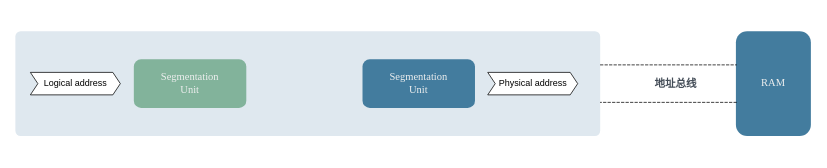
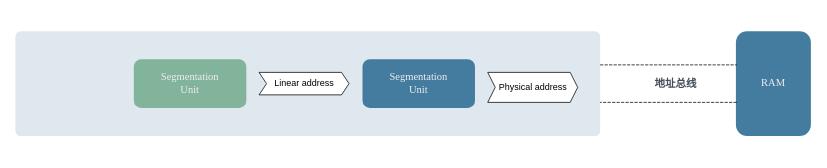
- <mxCell id="5" value="Logical address" style="html=1;shadow=0;dashed=0;align=center;verticalAlign=middle;shape=mxgraph.arrows2.arrow;dy=0;dx=10;notch=10;fillColor=#FFFFFF;" vertex="1" parent="1"><mxGeometry x="40" y="96" width="120" height="30" as="geometry" /></mxCell>
+ <mxCell id="7" value="Linear address" style="html=1;shadow=0;dashed=0;align=center;verticalAlign=middle;shape=mxgraph.arrows2.arrow;dy=0;dx=10;notch=10;fillColor=#FFFFFF;" vertex="1" parent="1"><mxGeometry x="345" y="96" width="120" height="30" as="geometry" /></mxCell>
- <mxCell id="8" value="Physical address" style="html=1;shadow=0;dashed=0;align=center;verticalAlign=middle;shape=mxgraph.arrows2.arrow;dy=0;dx=10;notch=10;fillColor=#FFFFFF;" vertex="1" parent="1"><mxGeometry x="650" y="96" width="120" height="30" as="geometry" /></mxCell>
+ <mxCell id="8" value="Physical address" style="html=1;shadow=0;dashed=0;align=center;verticalAlign=middle;shape=mxgraph.arrows2.arrow;dy=0;dx=10;notch=10;fillColor=#FFFFFF;" vertex="1" parent="1"><mxGeometry x="650" y="96" width="120" height="40" as="geometry" /></mxCell>
